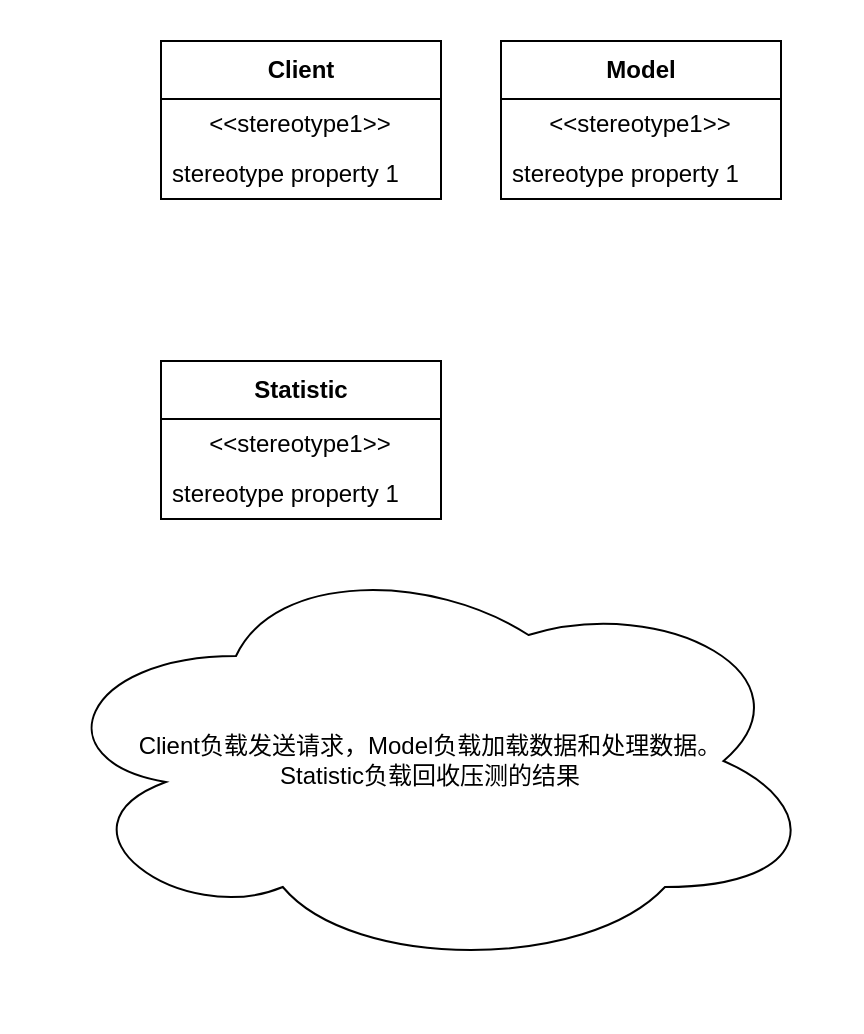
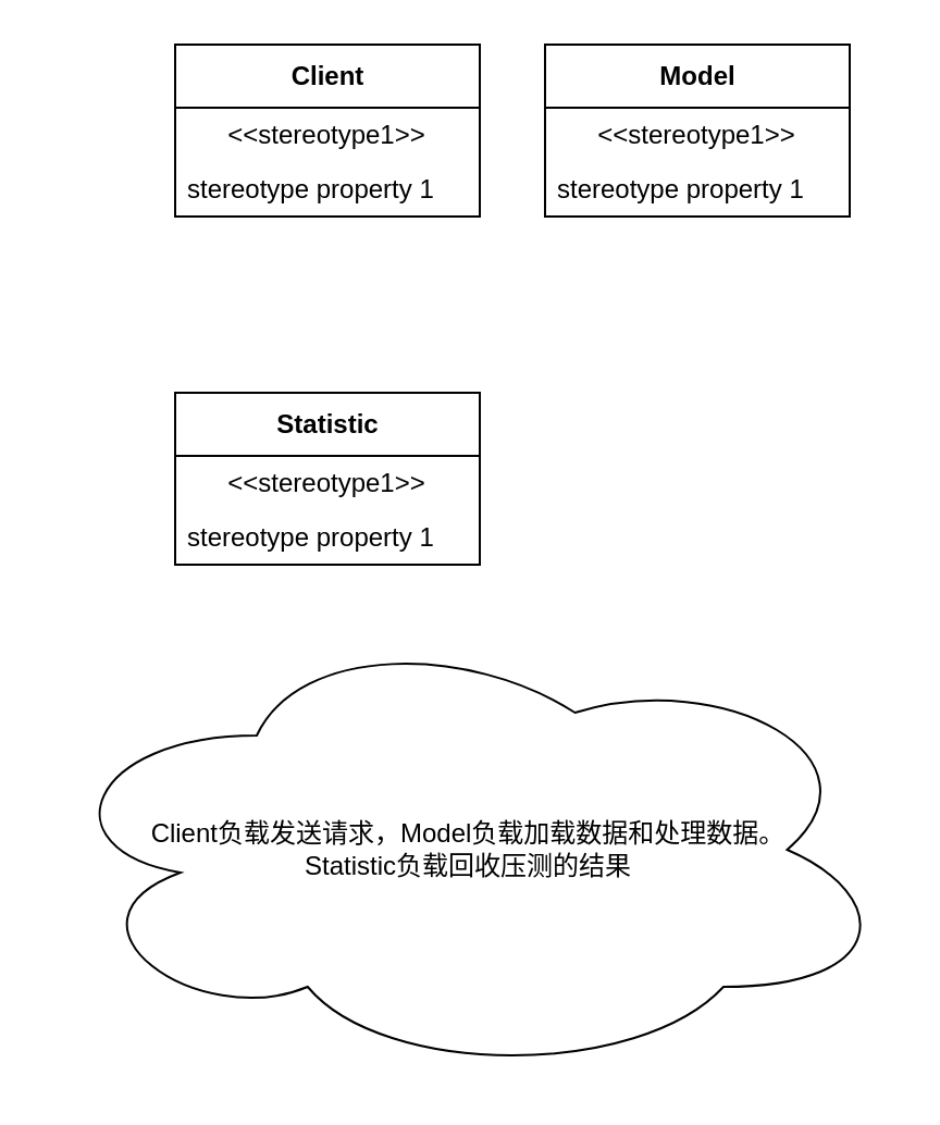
- <mxCell id="11" value="Client负载发送请求，Model负载加载数据和处理数据。&lt;br&gt;Statistic负载回收压测的结果" style="ellipse;shape=cloud;whiteSpace=wrap;html=1;" parent="1" vertex="1"><mxGeometry x="20" y="275" width="390" height="210" as="geometry" /></mxCell>
+ <mxCell id="11" value="Client负载发送请求，Model负载加载数据和处理数据。&lt;br&gt;Statistic负载回收压测的结果" style="ellipse;shape=cloud;whiteSpace=wrap;html=1;" parent="1" vertex="1"><mxGeometry x="20" y="285" width="390" height="210" as="geometry" /></mxCell>
